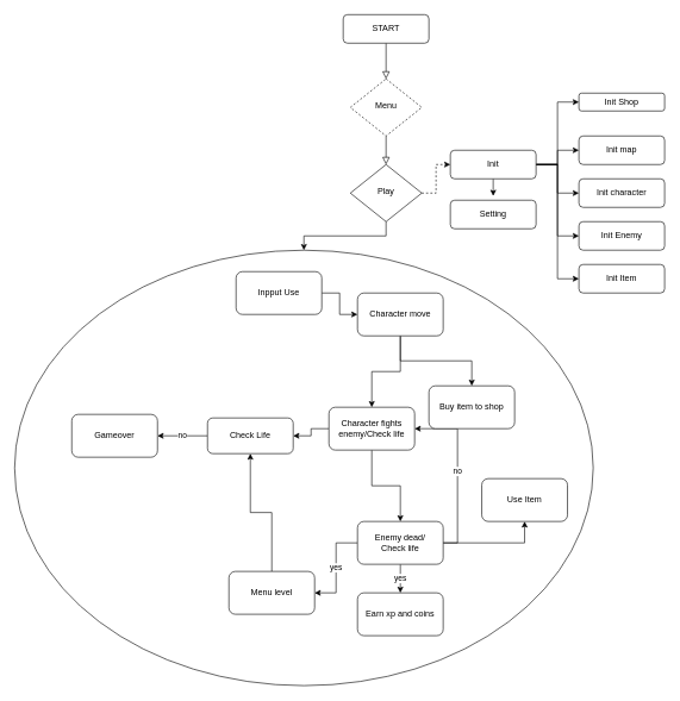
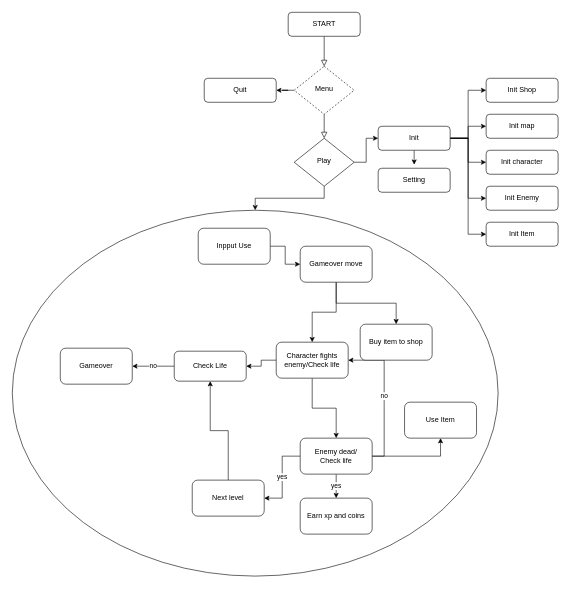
- <mxCell id="26" value="Init Shop" style="rounded=1;whiteSpace=wrap;html=1;fontSize=12;glass=0;strokeWidth=1;shadow=0;" parent="1" vertex="1"><mxGeometry x="810" y="130" width="120" height="25" as="geometry" /></mxCell>
+ <mxCell id="26" value="Init Shop" style="rounded=1;whiteSpace=wrap;html=1;fontSize=12;glass=0;strokeWidth=1;shadow=0;" parent="1" vertex="1"><mxGeometry x="810" y="130" width="120" height="40" as="geometry" /></mxCell>
+ <mxCell id="18" value="Quit" style="rounded=1;whiteSpace=wrap;html=1;fontSize=12;glass=0;strokeWidth=1;shadow=0;" parent="1" vertex="1"><mxGeometry x="340" y="130" width="120" height="40" as="geometry" /></mxCell>
+ <mxCell id="5" style="edgeStyle=orthogonalEdgeStyle;rounded=0;orthogonalLoop=1;jettySize=auto;html=1;exitX=0;exitY=0.5;exitDx=0;exitDy=0;" parent="1" source="6" target="18" edge="1"><mxGeometry relative="1" as="geometry" /></mxCell>
- <mxCell id="8" style="edgeStyle=orthogonalEdgeStyle;rounded=0;orthogonalLoop=1;jettySize=auto;html=1;exitX=1;exitY=0.5;exitDx=0;exitDy=0;entryX=0;entryY=0.5;entryDx=0;entryDy=0;dashed=1;" parent="1" source="10" target="17" edge="1"><mxGeometry relative="1" as="geometry" /></mxCell>
+ <mxCell id="8" style="edgeStyle=orthogonalEdgeStyle;rounded=0;orthogonalLoop=1;jettySize=auto;html=1;exitX=1;exitY=0.5;exitDx=0;exitDy=0;entryX=0;entryY=0.5;entryDx=0;entryDy=0;" parent="1" source="10" target="17" edge="1"><mxGeometry relative="1" as="geometry" /></mxCell>
- <mxCell id="29" value="Character move" style="rounded=1;whiteSpace=wrap;html=1;" parent="1" vertex="1"><mxGeometry x="500" y="410" width="120" height="60" as="geometry" /></mxCell>
+ <mxCell id="29" value="Gameover move" style="rounded=1;whiteSpace=wrap;html=1;" parent="1" vertex="1"><mxGeometry x="500" y="410" width="120" height="60" as="geometry" /></mxCell>
- <mxCell id="40" value="Menu level" style="rounded=1;whiteSpace=wrap;html=1;" parent="1" vertex="1"><mxGeometry y="800" width="120" height="60" as="geometry" x="320" /></mxCell>
+ <mxCell id="40" value="Next level" style="rounded=1;whiteSpace=wrap;html=1;" parent="1" vertex="1"><mxGeometry y="800" width="120" height="60" as="geometry" x="320" /></mxCell>
